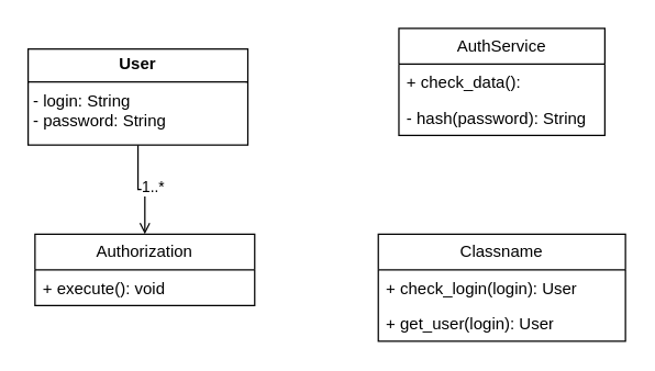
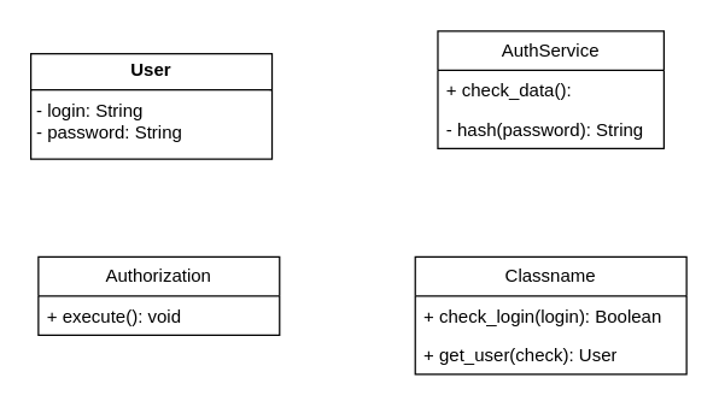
- <mxCell id="2" style="edgeStyle=orthogonalEdgeStyle;rounded=0;orthogonalLoop=1;jettySize=auto;html=1;entryX=0.5;entryY=0;entryDx=0;entryDy=0;endArrow=open;endFill=0;" edge="1" parent="1" source="4" target="8"><mxGeometry relative="1" as="geometry" /></mxCell>
- <mxCell id="3" value="1..*" style="edgeLabel;html=1;align=center;verticalAlign=middle;resizable=0;points=[];" vertex="1" connectable="0" parent="2"><mxGeometry x="-0.15" y="-1" relative="1" as="geometry"><mxPoint x="11" as="offset" /></mxGeometry></mxCell>
- <mxCell id="11" value="+ check_login(login): User" style="text;strokeColor=none;fillColor=none;align=left;verticalAlign=top;spacingLeft=4;spacingRight=4;overflow=hidden;rotatable=0;points=[[0,0.5],[1,0.5]];portConstraint=eastwest;whiteSpace=wrap;html=1;" vertex="1" parent="10"><mxGeometry y="26" width="180" height="26" as="geometry" /></mxCell>
+ <mxCell id="11" value="+ check_login(login): Boolean" style="text;strokeColor=none;fillColor=none;align=left;verticalAlign=top;spacingLeft=4;spacingRight=4;overflow=hidden;rotatable=0;points=[[0,0.5],[1,0.5]];portConstraint=eastwest;whiteSpace=wrap;html=1;" vertex="1" parent="10"><mxGeometry y="26" width="180" height="26" as="geometry" /></mxCell>
- <mxCell id="12" value="+ get_user(login): User" style="text;strokeColor=none;fillColor=none;align=left;verticalAlign=top;spacingLeft=4;spacingRight=4;overflow=hidden;rotatable=0;points=[[0,0.5],[1,0.5]];portConstraint=eastwest;whiteSpace=wrap;html=1;" vertex="1" parent="10"><mxGeometry y="52" width="180" height="26" as="geometry" /></mxCell>
+ <mxCell id="12" value="+ get_user(check): User" style="text;strokeColor=none;fillColor=none;align=left;verticalAlign=top;spacingLeft=4;spacingRight=4;overflow=hidden;rotatable=0;points=[[0,0.5],[1,0.5]];portConstraint=eastwest;whiteSpace=wrap;html=1;" vertex="1" parent="10"><mxGeometry y="52" width="180" height="26" as="geometry" /></mxCell>
